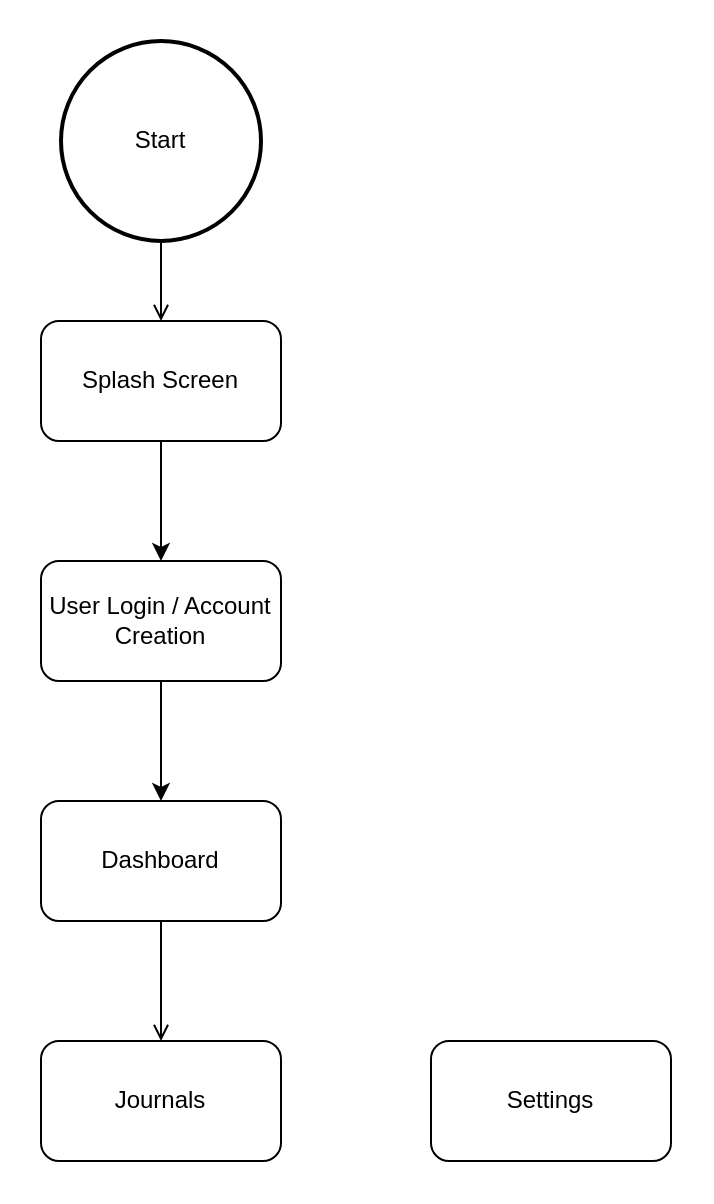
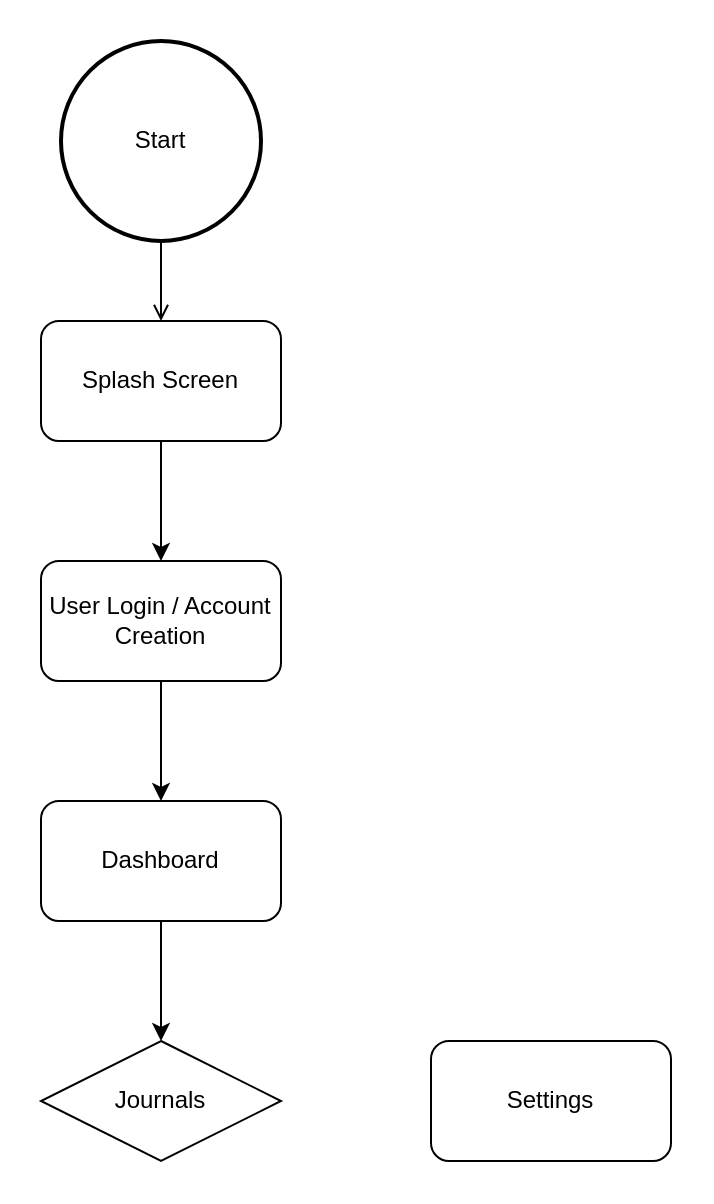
- <mxCell id="8" style="edgeStyle=orthogonalEdgeStyle;rounded=0;orthogonalLoop=1;jettySize=auto;html=1;entryX=0.5;entryY=0;entryDx=0;entryDy=0;endArrow=open;" edge="1" parent="1" source="9" target="11"><mxGeometry relative="1" as="geometry" /></mxCell>
+ <mxCell id="8" style="edgeStyle=orthogonalEdgeStyle;rounded=0;orthogonalLoop=1;jettySize=auto;html=1;entryX=0.5;entryY=0;entryDx=0;entryDy=0;" edge="1" parent="1" source="9" target="11"><mxGeometry relative="1" as="geometry" /></mxCell>
- <mxCell id="11" value="Journals" style="rounded=1;whiteSpace=wrap;html=1;" vertex="1" parent="1"><mxGeometry x="20" y="520" width="120" height="60" as="geometry" /></mxCell>
+ <mxCell id="11" value="Journals" style="rhombus;whiteSpace=wrap;html=1;" vertex="1" parent="1"><mxGeometry x="20" y="520" width="120" height="60" as="geometry" /></mxCell>
